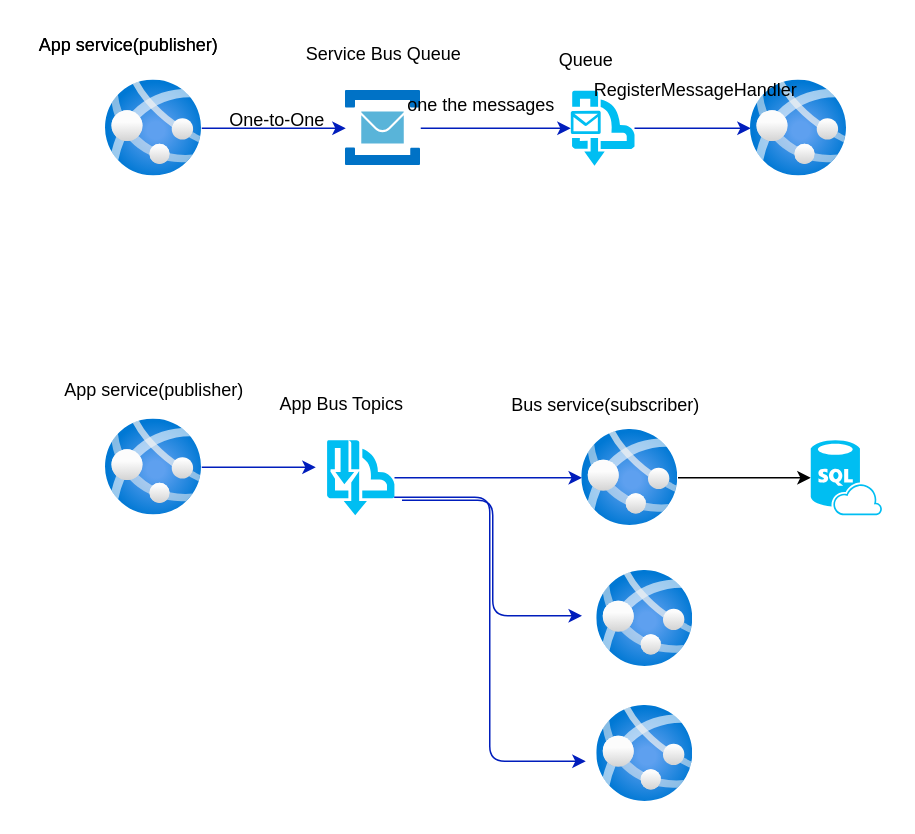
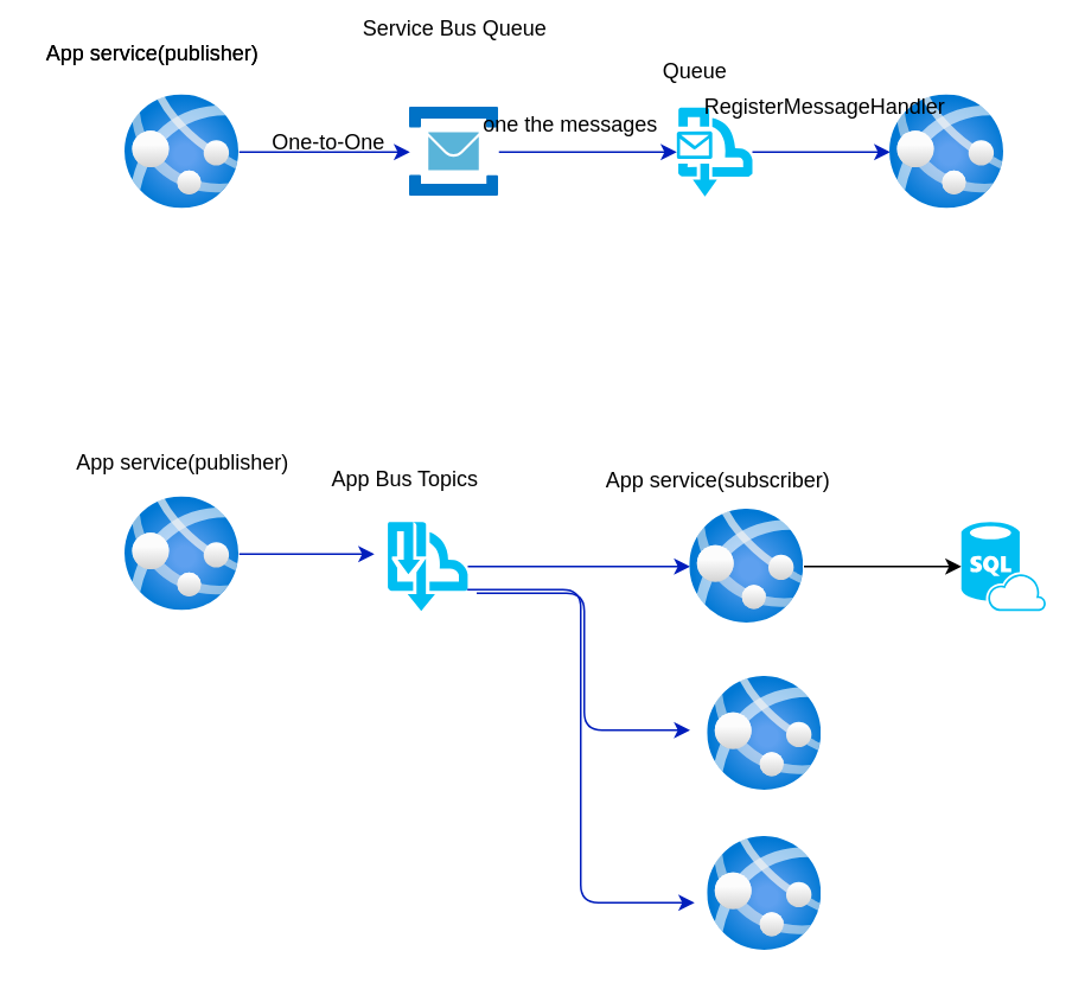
- <mxCell id="15" value="Service Bus Queue" style="text;html=1;align=center;verticalAlign=middle;resizable=0;points=[];autosize=1;strokeColor=none;fillColor=none;" vertex="1" parent="1"><mxGeometry x="195" y="26" width="120" height="20" as="geometry" /></mxCell>
+ <mxCell id="15" value="Service Bus Queue" style="text;html=1;align=center;verticalAlign=middle;resizable=0;points=[];autosize=1;strokeColor=none;fillColor=none;" vertex="1" parent="1"><mxGeometry x="195" y="6" width="120" height="20" as="geometry" /></mxCell>
- <mxCell id="20" value="Bus service(subscriber)" style="text;html=1;align=center;verticalAlign=middle;resizable=0;points=[];autosize=1;strokeColor=none;fillColor=none;" vertex="1" parent="1"><mxGeometry x="332.5" y="260" width="140" height="20" as="geometry" /></mxCell>
+ <mxCell id="20" value="App service(subscriber)" style="text;html=1;align=center;verticalAlign=middle;resizable=0;points=[];autosize=1;strokeColor=none;fillColor=none;" vertex="1" parent="1"><mxGeometry x="332.5" y="260" width="140" height="20" as="geometry" /></mxCell>
